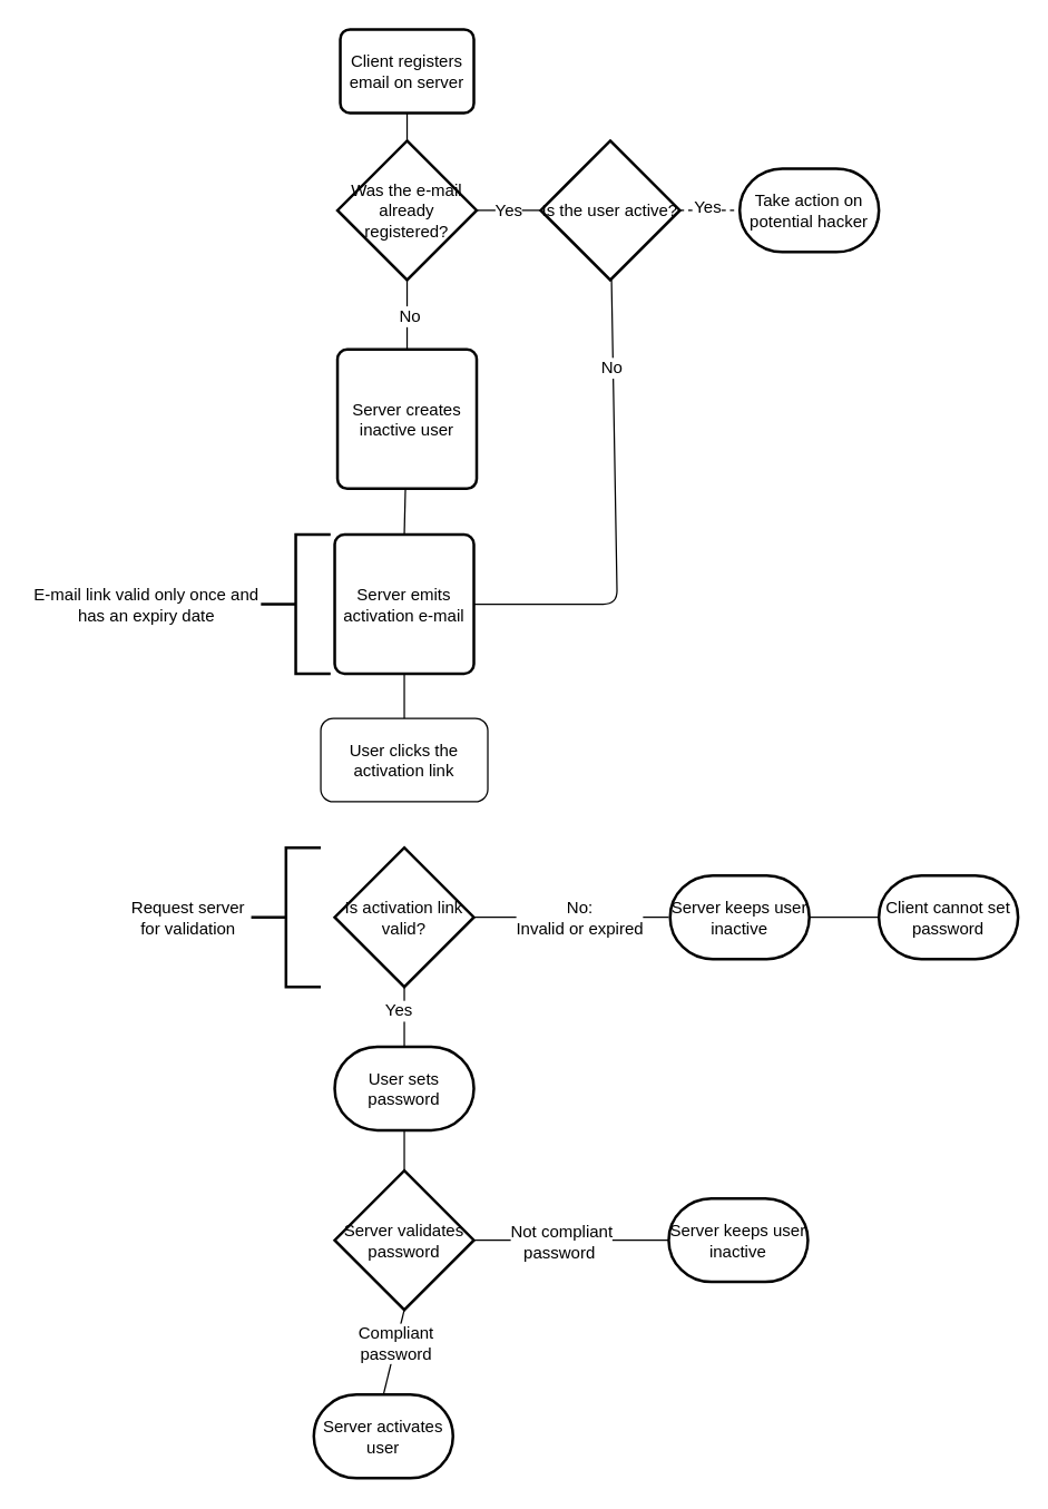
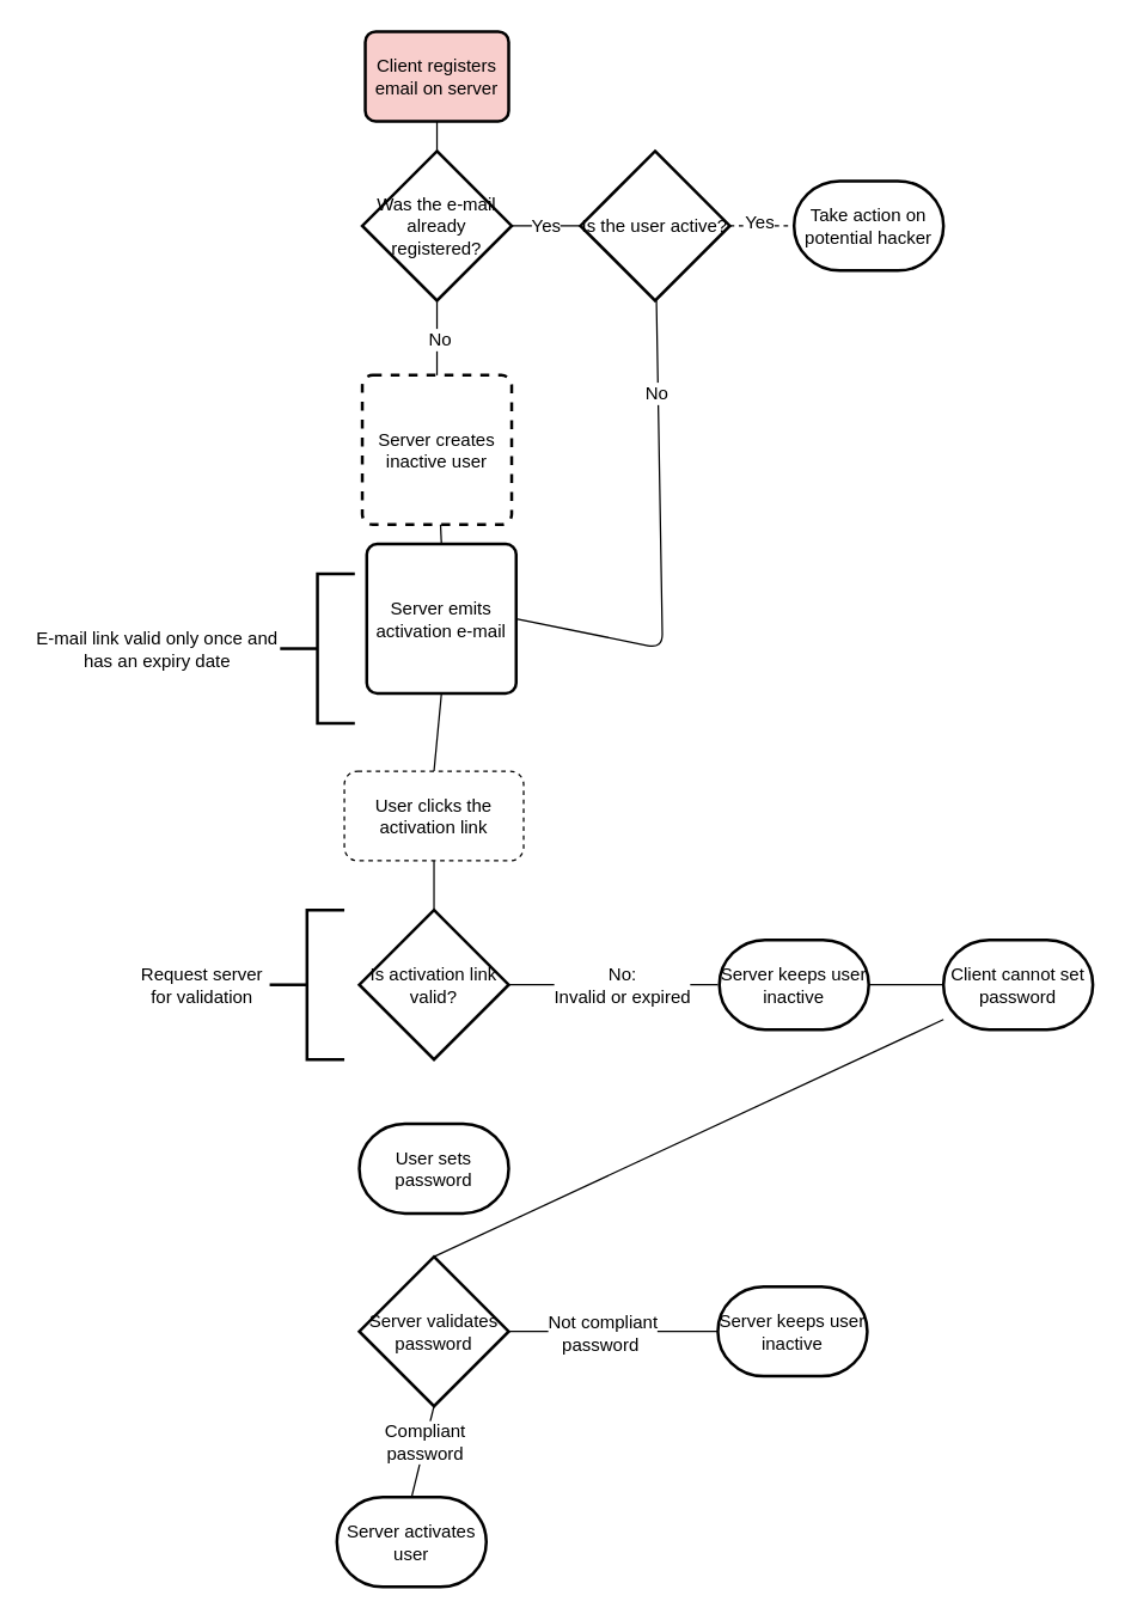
- <mxCell id="2" value="Client registers email on server" style="rounded=1;whiteSpace=wrap;html=1;absoluteArcSize=1;arcSize=14;strokeWidth=2;" parent="1" vertex="1"><mxGeometry x="244" y="20.5" width="96" height="60" as="geometry" /></mxCell>
+ <mxCell id="2" value="Client registers email on server" style="rounded=1;whiteSpace=wrap;html=1;absoluteArcSize=1;arcSize=14;strokeWidth=2;fillColor=#f8cecc;" parent="1" vertex="1"><mxGeometry x="244" y="20.5" width="96" height="60" as="geometry" /></mxCell>
- <mxCell id="28" value="Server creates inactive user" style="rounded=1;whiteSpace=wrap;html=1;absoluteArcSize=1;arcSize=14;strokeWidth=2;" vertex="1" parent="1"><mxGeometry x="242" y="250.5" width="100" height="100" as="geometry" /></mxCell>
+ <mxCell id="28" value="Server creates inactive user" style="rounded=1;whiteSpace=wrap;html=1;absoluteArcSize=1;arcSize=14;strokeWidth=2;dashed=1;" vertex="1" parent="1"><mxGeometry x="242" y="250.5" width="100" height="100" as="geometry" /></mxCell>
- <mxCell id="3" value="Server emits activation e-mail" style="rounded=1;whiteSpace=wrap;html=1;absoluteArcSize=1;arcSize=14;strokeWidth=2;" parent="1" vertex="1"><mxGeometry x="240" y="383.5" width="100" height="100" as="geometry" /></mxCell>
+ <mxCell id="3" value="Server emits activation e-mail" style="rounded=1;whiteSpace=wrap;html=1;absoluteArcSize=1;arcSize=14;strokeWidth=2;" parent="1" vertex="1"><mxGeometry x="245" y="363.5" width="100" height="100" as="geometry" /></mxCell>
- <mxCell id="6" value="User clicks the activation link" style="rounded=1;whiteSpace=wrap;html=1;" parent="1" vertex="1"><mxGeometry x="230" y="515.5" width="120" height="60" as="geometry" /></mxCell>
+ <mxCell id="6" value="User clicks the activation link" style="rounded=1;whiteSpace=wrap;html=1;dashed=1;" parent="1" vertex="1"><mxGeometry x="230" y="515.5" width="120" height="60" as="geometry" /></mxCell>
+ <mxCell id="9" value="" style="endArrow=none;html=1;entryX=0.5;entryY=1;entryDx=0;entryDy=0;exitX=0.5;exitY=0;exitDx=0;exitDy=0;exitPerimeter=0;" parent="1" source="8" target="6" edge="1"><mxGeometry width="50" height="50" relative="1" as="geometry"><mxPoint x="290" y="775.5" as="sourcePoint" /><mxPoint x="315" y="715.5" as="targetPoint" /></mxGeometry></mxCell>
- <mxCell id="13" value="" style="endArrow=none;html=1;entryX=0.5;entryY=1;entryDx=0;entryDy=0;entryPerimeter=0;exitX=0.5;exitY=0;exitDx=0;exitDy=0;exitPerimeter=0;" parent="1" source="10" target="8" edge="1"><mxGeometry width="50" height="50" relative="1" as="geometry"><mxPoint x="225" y="1128.5" as="sourcePoint" /><mxPoint x="275" y="1078.5" as="targetPoint" /></mxGeometry></mxCell>
- <mxCell id="14" value="Yes" style="text;html=1;resizable=0;points=[];align=center;verticalAlign=middle;labelBackgroundColor=#ffffff;" parent="13" vertex="1" connectable="0"><mxGeometry x="-0.508" y="-3" relative="1" as="geometry"><mxPoint x="-8" y="-15" as="offset" /></mxGeometry></mxCell>
- <mxCell id="18" value="" style="endArrow=none;html=1;entryX=0.5;entryY=1;entryDx=0;entryDy=0;entryPerimeter=0;exitX=0.5;exitY=0;exitDx=0;exitDy=0;exitPerimeter=0;" edge="1" parent="1" source="15" target="10"><mxGeometry width="50" height="50" relative="1" as="geometry"><mxPoint x="265" y="881.5" as="sourcePoint" /><mxPoint x="315" y="831.5" as="targetPoint" /></mxGeometry></mxCell>
+ <mxCell id="18" value="" style="endArrow=none;html=1;exitX=0.5;exitY=0;exitDx=0;exitDy=0;exitPerimeter=0;" edge="1" parent="1" source="15" target="40"><mxGeometry width="50" height="50" relative="1" as="geometry"><mxPoint x="265" y="881.5" as="sourcePoint" /><mxPoint x="315" y="831.5" as="targetPoint" /></mxGeometry></mxCell>
